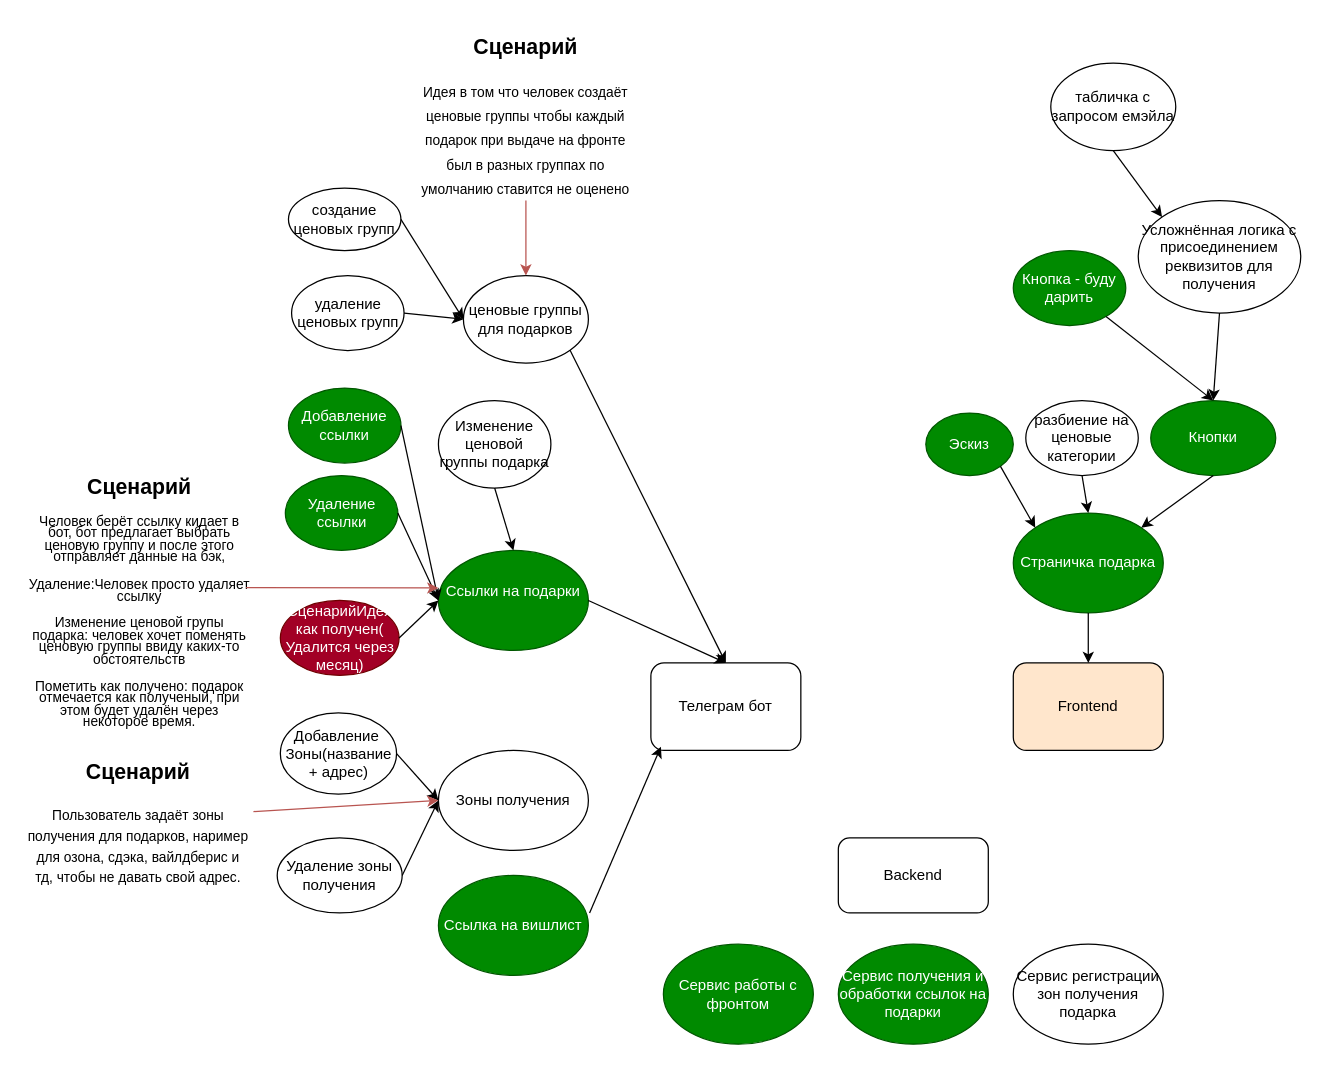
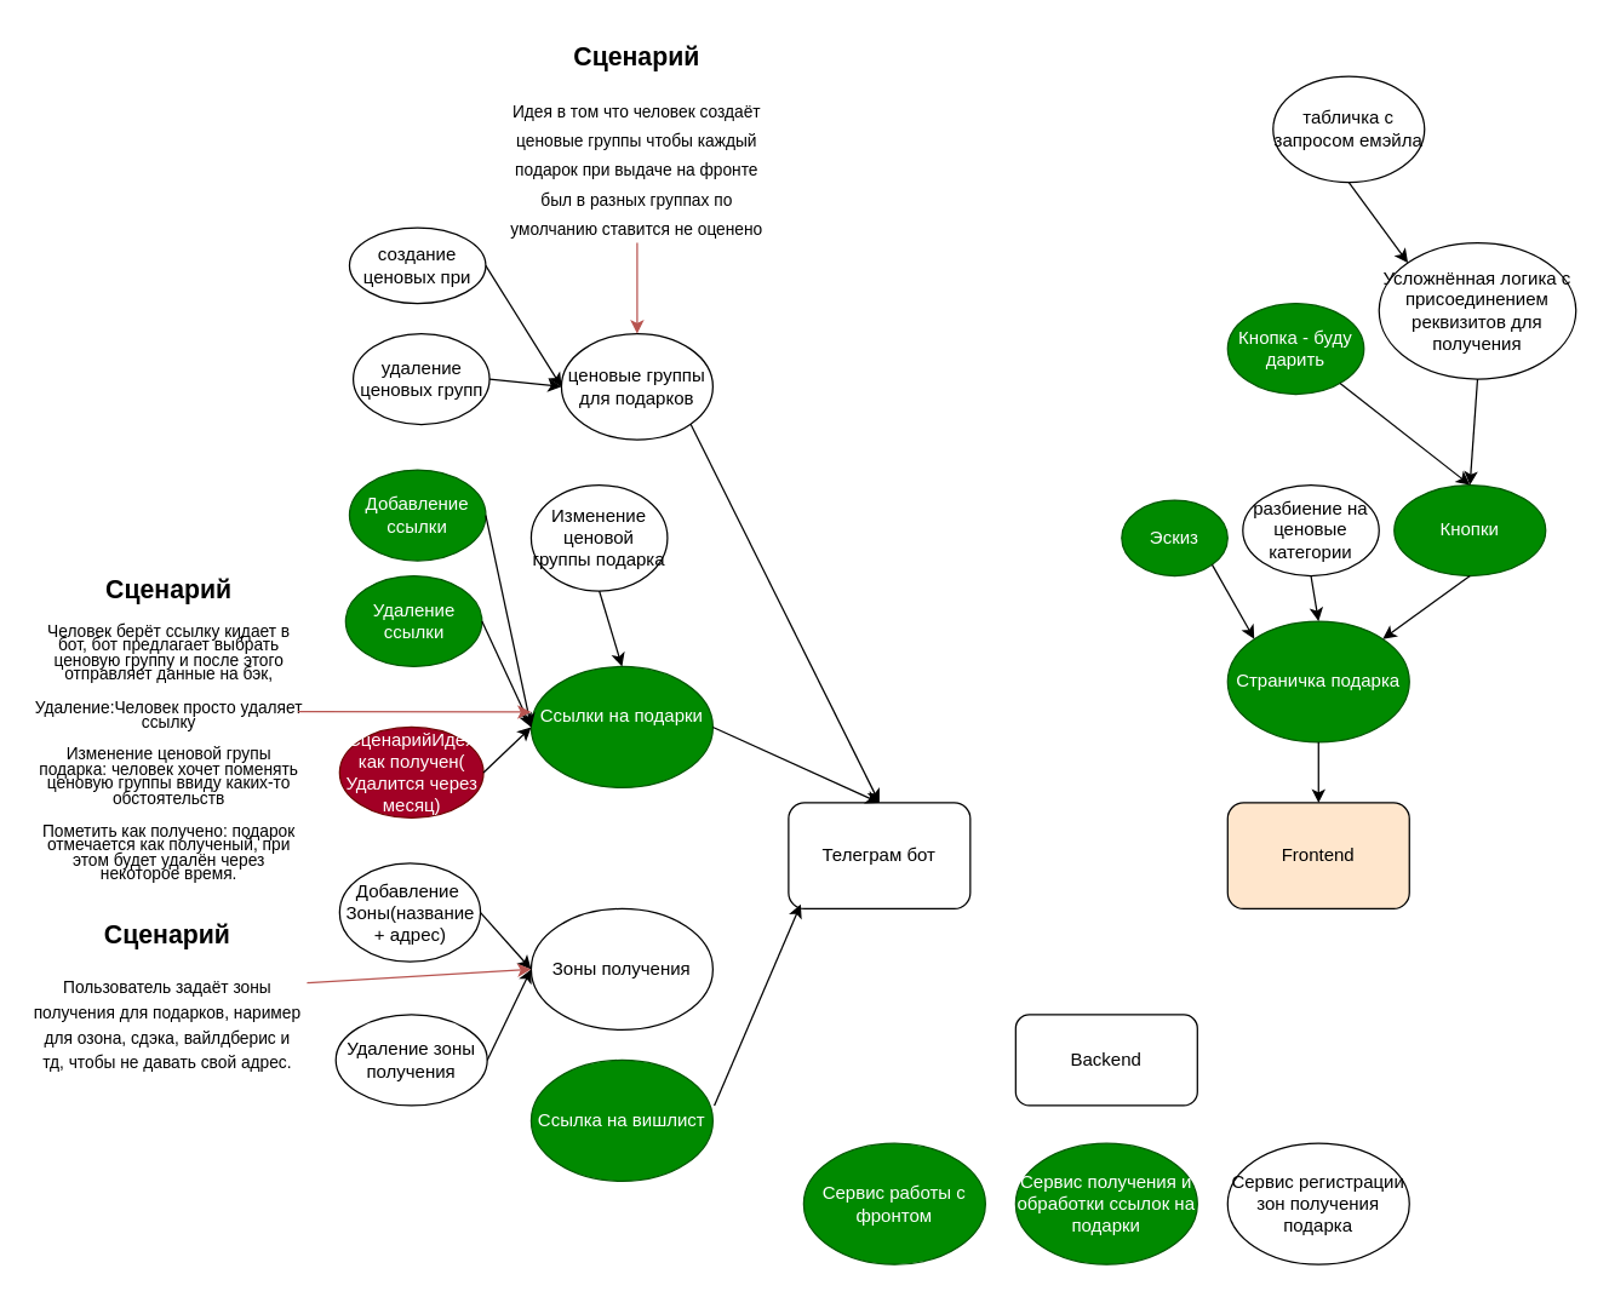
- <mxCell id="22" value="создание ценовых групп" style="ellipse;whiteSpace=wrap;html=1;" vertex="1" parent="1"><mxGeometry x="230" y="150" width="90" height="50" as="geometry" /></mxCell>
+ <mxCell id="22" value="создание ценовых при" style="ellipse;whiteSpace=wrap;html=1;" vertex="1" parent="1"><mxGeometry x="230" y="150" width="90" height="50" as="geometry" /></mxCell>
